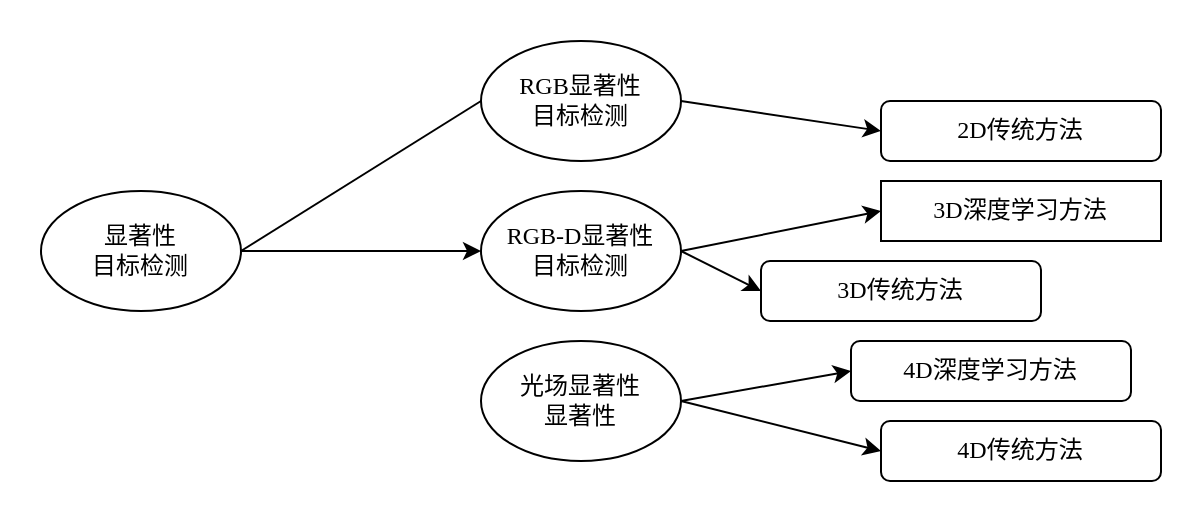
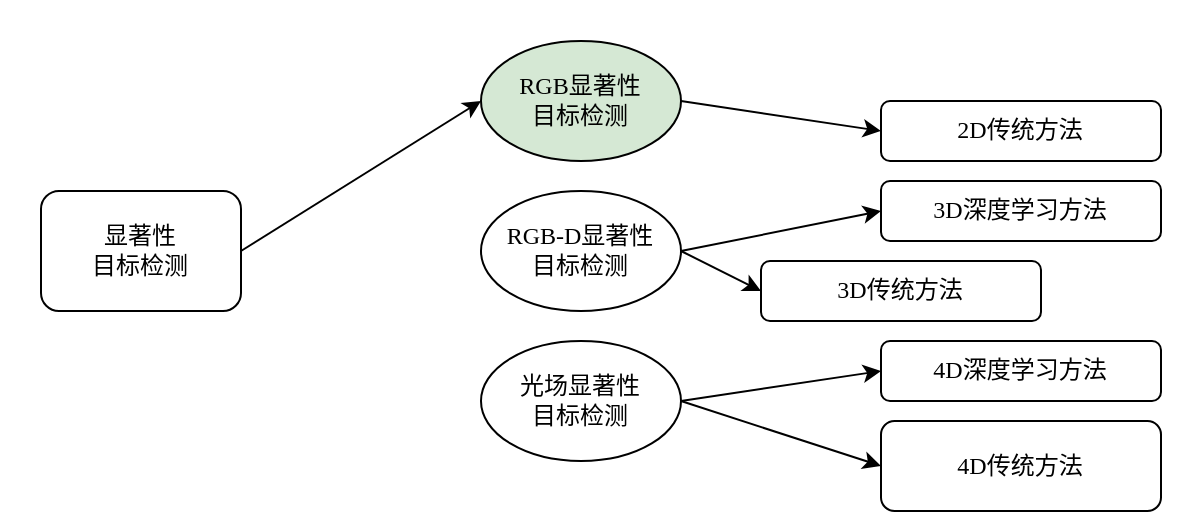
- <mxCell id="4" value="RGB显著性&lt;div style=&quot;font-size: 12px;&quot;&gt;目标检测&lt;/div&gt;" style="ellipse;whiteSpace=wrap;html=1;fontFamily=宋体;fontSize=12;" vertex="1" parent="1"><mxGeometry x="240" y="20" width="100" height="60" as="geometry" /></mxCell>
+ <mxCell id="4" value="RGB显著性&lt;div style=&quot;font-size: 12px;&quot;&gt;目标检测&lt;/div&gt;" style="ellipse;whiteSpace=wrap;html=1;fontFamily=宋体;fontSize=12;fillColor=#d5e8d4;" vertex="1" parent="1"><mxGeometry x="240" y="20" width="100" height="60" as="geometry" /></mxCell>
- <mxCell id="11" value="" style="endArrow=none;html=1;rounded=0;entryX=0;entryY=0.5;entryDx=0;entryDy=0;exitX=1;exitY=0.5;exitDx=0;exitDy=0;fontFamily=宋体;fontSize=12;" edge="1" parent="1" source="2" target="4"><mxGeometry width="50" height="50" relative="1" as="geometry"><mxPoint x="300" y="220" as="sourcePoint" /><mxPoint x="350" y="170" as="targetPoint" /></mxGeometry></mxCell>
+ <mxCell id="11" value="" style="endArrow=classic;html=1;rounded=0;entryX=0;entryY=0.5;entryDx=0;entryDy=0;exitX=1;exitY=0.5;exitDx=0;exitDy=0;fontFamily=宋体;fontSize=12;" edge="1" parent="1" source="2" target="4"><mxGeometry width="50" height="50" relative="1" as="geometry"><mxPoint x="300" y="220" as="sourcePoint" /><mxPoint x="350" y="170" as="targetPoint" /></mxGeometry></mxCell>
- <mxCell id="6" value="3D深度学习方法" style="whiteSpace=wrap;html=1;fontFamily=宋体;fontSize=12;rounded=0;" vertex="1" parent="1"><mxGeometry x="440" y="90" width="140" height="30" as="geometry" /></mxCell>
+ <mxCell id="6" value="3D深度学习方法" style="rounded=1;whiteSpace=wrap;html=1;fontFamily=宋体;fontSize=12;" vertex="1" parent="1"><mxGeometry x="440" y="90" width="140" height="30" as="geometry" /></mxCell>
- <mxCell id="2" value="显著性&lt;div style=&quot;font-size: 12px;&quot;&gt;目标检测&lt;/div&gt;" style="ellipse;whiteSpace=wrap;html=1;fontFamily=宋体;fontSize=12;" vertex="1" parent="1"><mxGeometry x="20" y="95" width="100" height="60" as="geometry" /></mxCell>
+ <mxCell id="2" value="显著性&lt;div style=&quot;font-size: 12px;&quot;&gt;目标检测&lt;/div&gt;" style="whiteSpace=wrap;html=1;fontFamily=宋体;fontSize=12;rounded=1;" vertex="1" parent="1"><mxGeometry x="20" y="95" width="100" height="60" as="geometry" /></mxCell>
- <mxCell id="12" value="" style="endArrow=classic;html=1;rounded=0;entryX=0;entryY=0.5;entryDx=0;entryDy=0;exitX=1;exitY=0.5;exitDx=0;exitDy=0;fontFamily=宋体;fontSize=12;" edge="1" parent="1" source="2" target="3"><mxGeometry width="50" height="50" relative="1" as="geometry"><mxPoint x="130" y="130" as="sourcePoint" /><mxPoint x="250" y="60" as="targetPoint" /></mxGeometry></mxCell>
- <mxCell id="9" value="4D深度学习方法" style="rounded=1;whiteSpace=wrap;html=1;fontFamily=宋体;fontSize=12;" vertex="1" parent="1"><mxGeometry x="425" y="170" width="140" height="30" as="geometry" /></mxCell>
+ <mxCell id="9" value="4D深度学习方法" style="rounded=1;whiteSpace=wrap;html=1;fontFamily=宋体;fontSize=12;" vertex="1" parent="1"><mxGeometry x="440" y="170" width="140" height="30" as="geometry" /></mxCell>
- <mxCell id="5" value="光场显著性&lt;div style=&quot;font-size: 12px;&quot;&gt;显著性&lt;/div&gt;" style="ellipse;whiteSpace=wrap;html=1;fontFamily=宋体;fontSize=12;" vertex="1" parent="1"><mxGeometry x="240" y="170" width="100" height="60" as="geometry" /></mxCell>
+ <mxCell id="5" value="光场显著性&lt;div style=&quot;font-size: 12px;&quot;&gt;目标检测&lt;/div&gt;" style="ellipse;whiteSpace=wrap;html=1;fontFamily=宋体;fontSize=12;" vertex="1" parent="1"><mxGeometry x="240" y="170" width="100" height="60" as="geometry" /></mxCell>
- <mxCell id="10" value="4D传统方法" style="rounded=1;whiteSpace=wrap;html=1;fontFamily=宋体;fontSize=12;" vertex="1" parent="1"><mxGeometry x="440" y="210" width="140" height="30" as="geometry" /></mxCell>
+ <mxCell id="10" value="4D传统方法" style="rounded=1;whiteSpace=wrap;html=1;fontFamily=宋体;fontSize=12;" vertex="1" parent="1"><mxGeometry x="440" y="210" width="140" height="45" as="geometry" /></mxCell>
